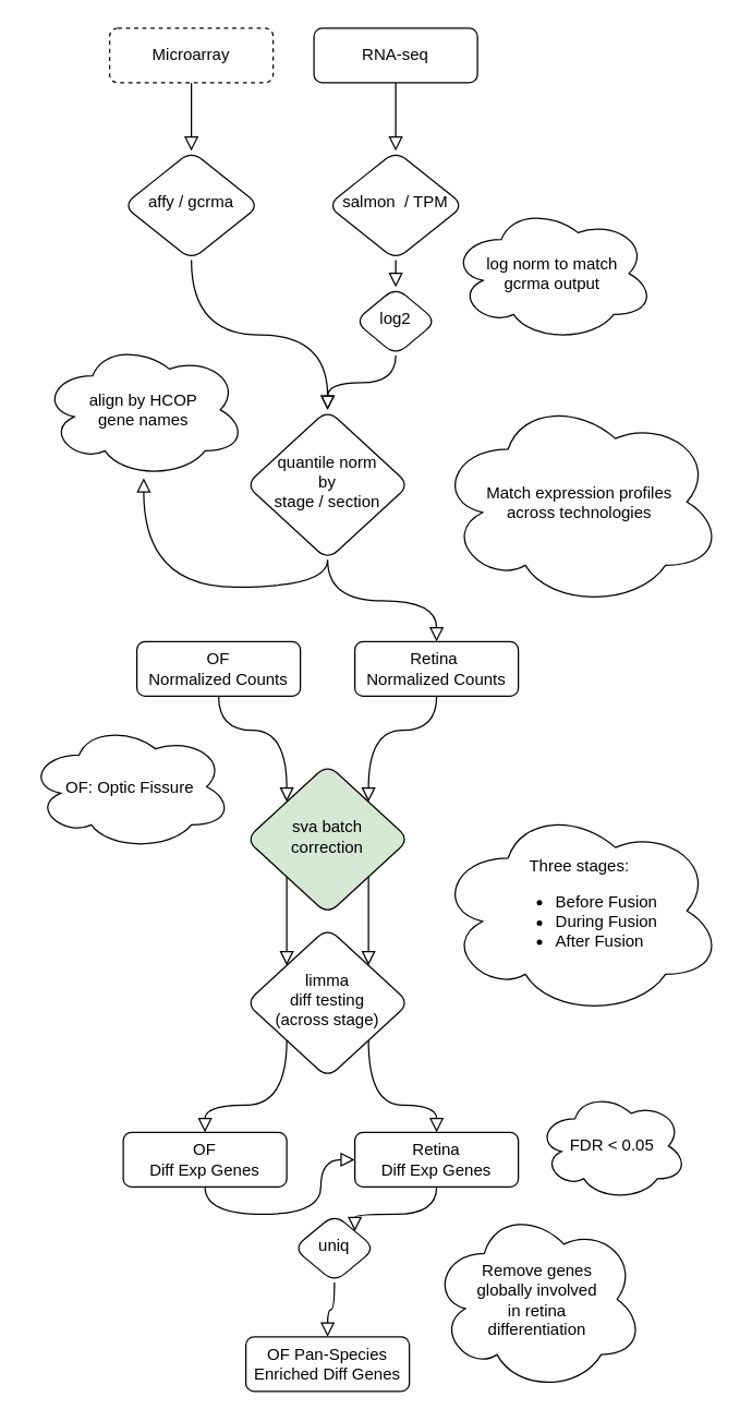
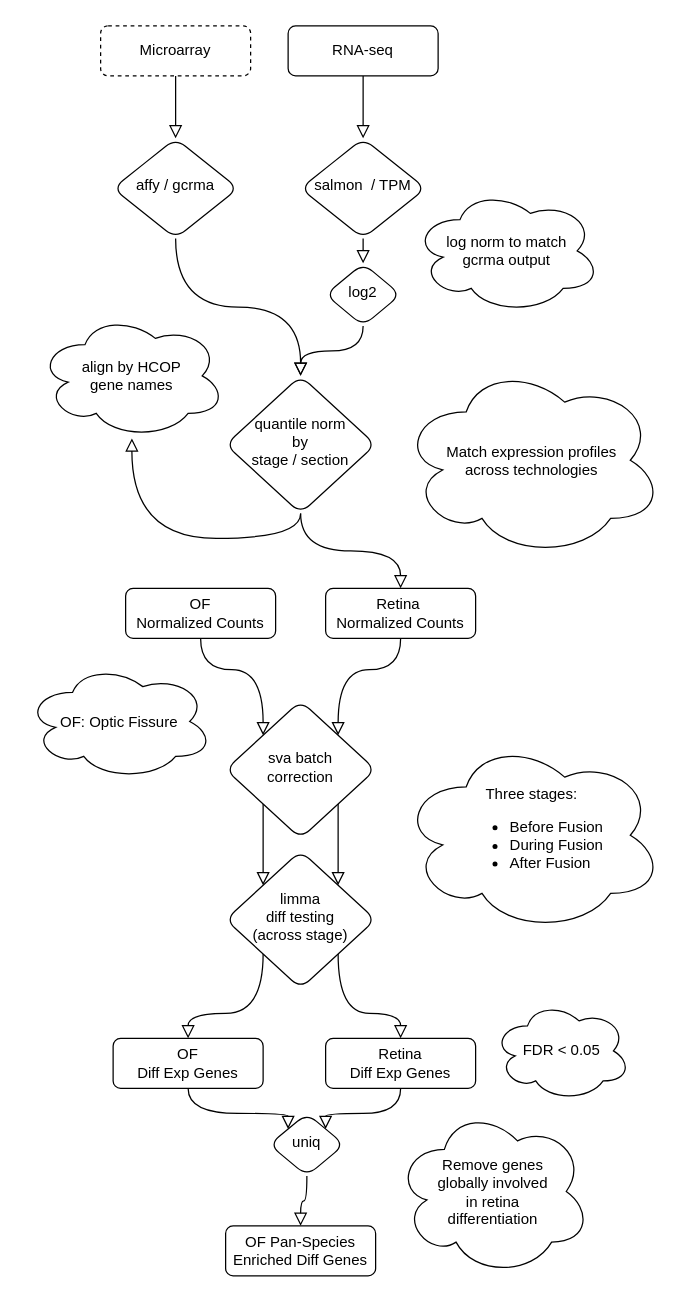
- <mxCell id="17" value="sva batch &lt;br&gt;correction" style="rhombus;whiteSpace=wrap;html=1;shadow=0;fontFamily=Helvetica;fontSize=12;align=center;strokeWidth=1;spacing=6;spacingTop=-4;rounded=1;fillColor=#d5e8d4;" vertex="1" parent="1"><mxGeometry x="180" y="560" width="120" height="110" as="geometry" /></mxCell>
+ <mxCell id="17" value="sva batch &lt;br&gt;correction" style="rhombus;whiteSpace=wrap;html=1;shadow=0;fontFamily=Helvetica;fontSize=12;align=center;strokeWidth=1;spacing=6;spacingTop=-4;rounded=1;" vertex="1" parent="1"><mxGeometry x="180" y="560" width="120" height="110" as="geometry" /></mxCell>
- <mxCell id="25" style="edgeStyle=orthogonalEdgeStyle;orthogonalLoop=1;jettySize=auto;html=1;exitX=0.5;exitY=1;exitDx=0;exitDy=0;endArrow=block;endFill=0;endSize=8;strokeWidth=1;curved=1;" edge="1" parent="1" source="26" target="28"><mxGeometry relative="1" as="geometry" /></mxCell>
+ <mxCell id="25" style="edgeStyle=orthogonalEdgeStyle;orthogonalLoop=1;jettySize=auto;html=1;exitX=0.5;exitY=1;exitDx=0;exitDy=0;entryX=0;entryY=0;entryDx=0;entryDy=0;endArrow=block;endFill=0;endSize=8;strokeWidth=1;curved=1;" edge="1" parent="1" source="26" target="30"><mxGeometry relative="1" as="geometry" /></mxCell>
